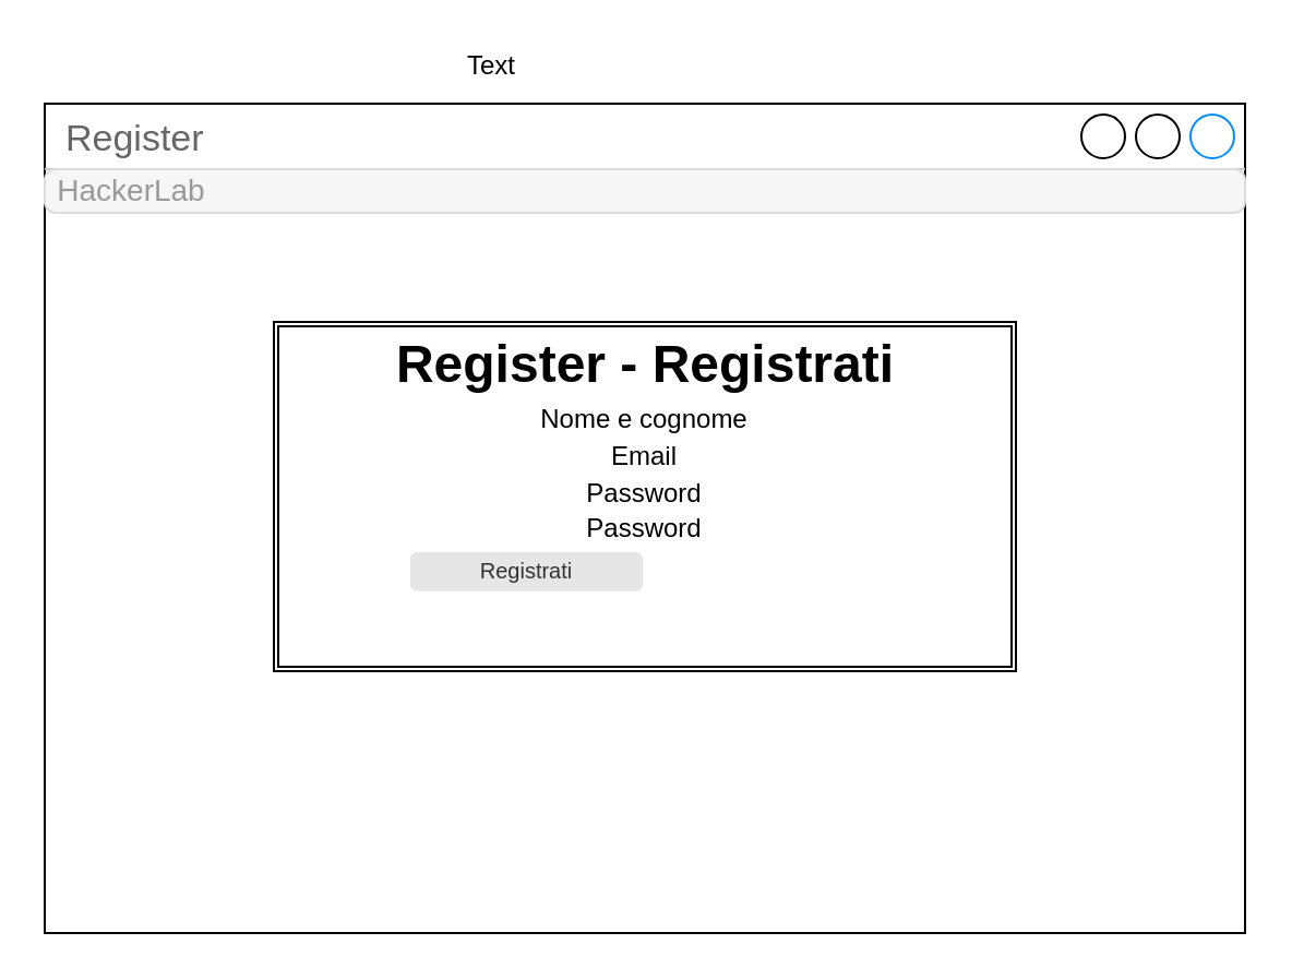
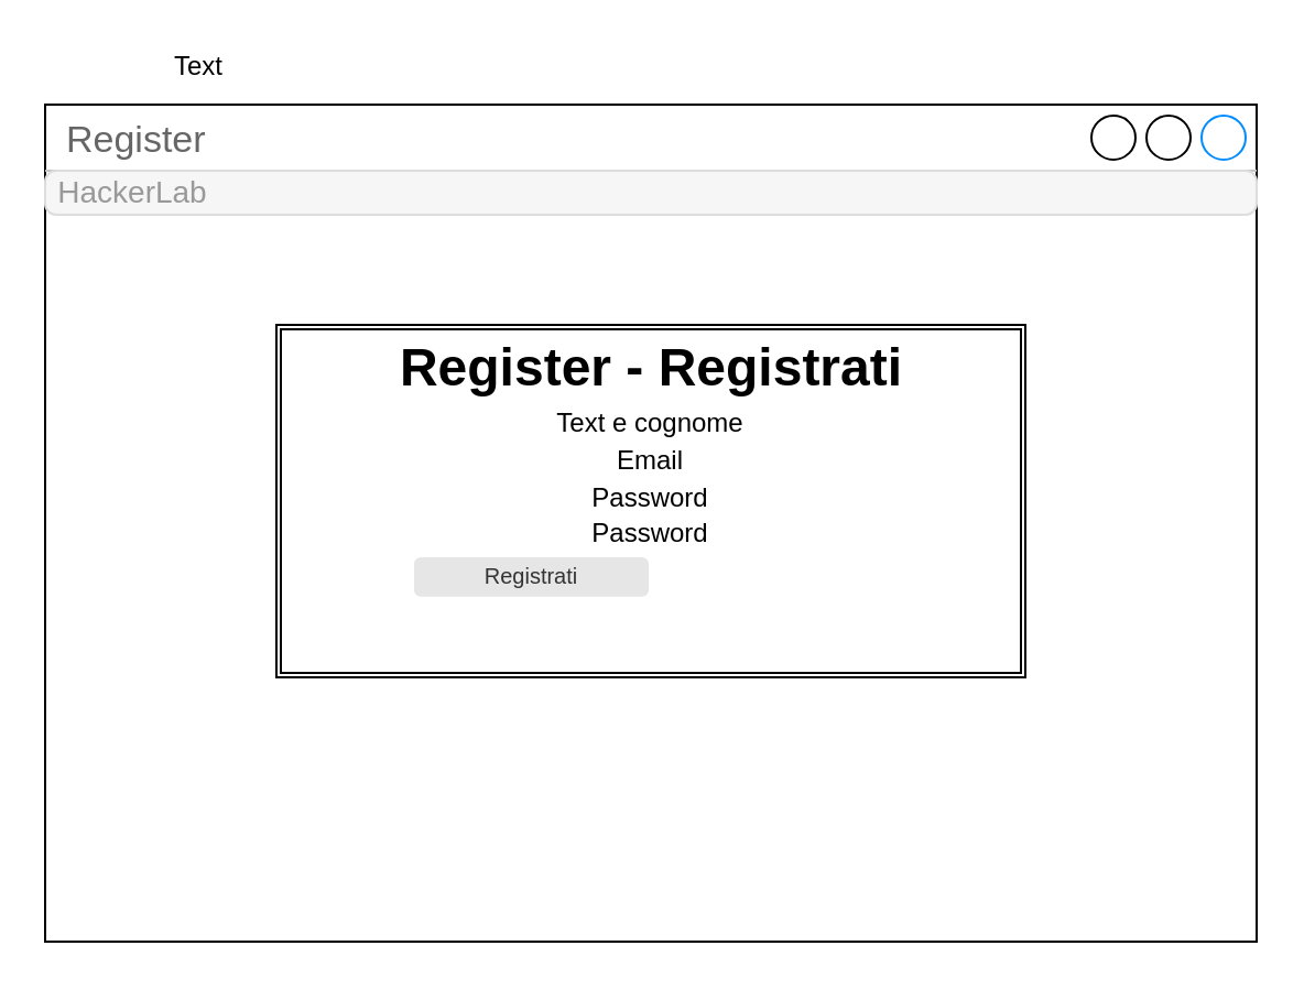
- <mxCell id="7" value="Text" style="text;html=1;resizable=0;points=[];autosize=1;align=left;verticalAlign=top;spacingTop=-4;" vertex="1" parent="1"><mxGeometry x="212" y="20" width="40" height="20" as="geometry" /></mxCell>
+ <mxCell id="7" value="Text" style="text;html=1;resizable=0;points=[];autosize=1;align=left;verticalAlign=top;spacingTop=-4;" vertex="1" parent="1"><mxGeometry x="77" y="20" width="40" height="20" as="geometry" /></mxCell>
- <mxCell id="9" value="Nome e cognome" style="text;html=1;strokeColor=none;fillColor=none;align=center;verticalAlign=middle;whiteSpace=wrap;rounded=0;" vertex="1" parent="1"><mxGeometry x="240" y="187" width="110" height="10" as="geometry" /></mxCell>
+ <mxCell id="9" value="Text e cognome" style="text;html=1;strokeColor=none;fillColor=none;align=center;verticalAlign=middle;whiteSpace=wrap;rounded=0;" vertex="1" parent="1"><mxGeometry x="240" y="187" width="110" height="10" as="geometry" /></mxCell>
